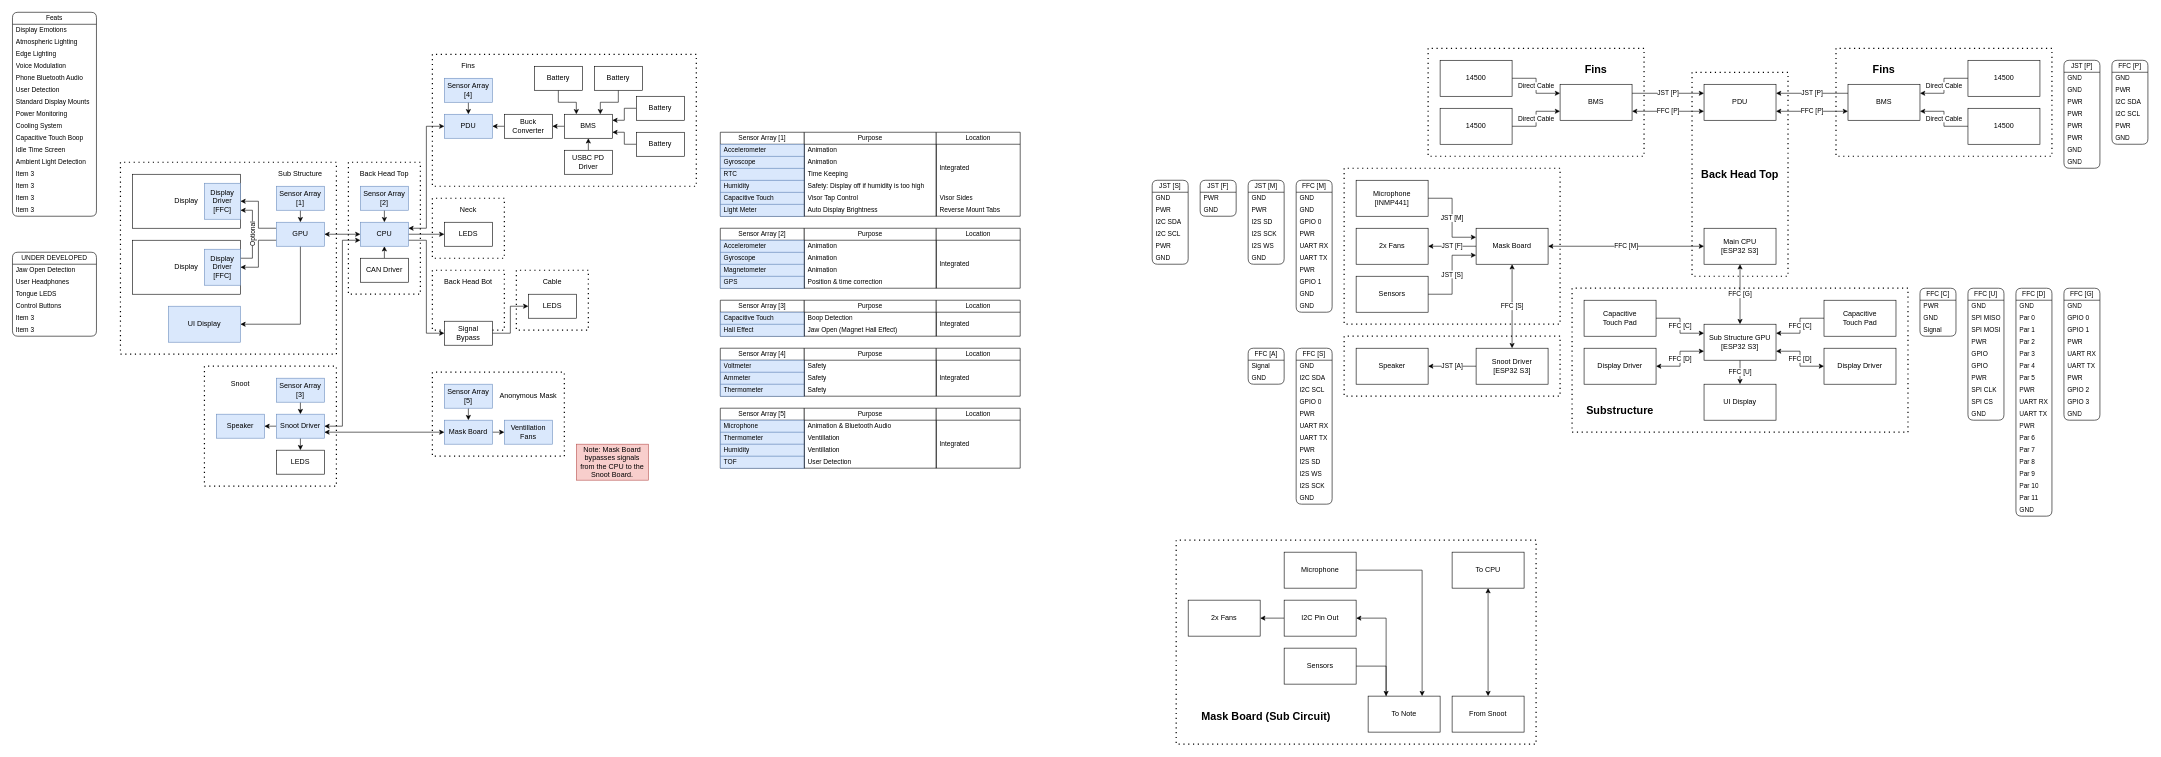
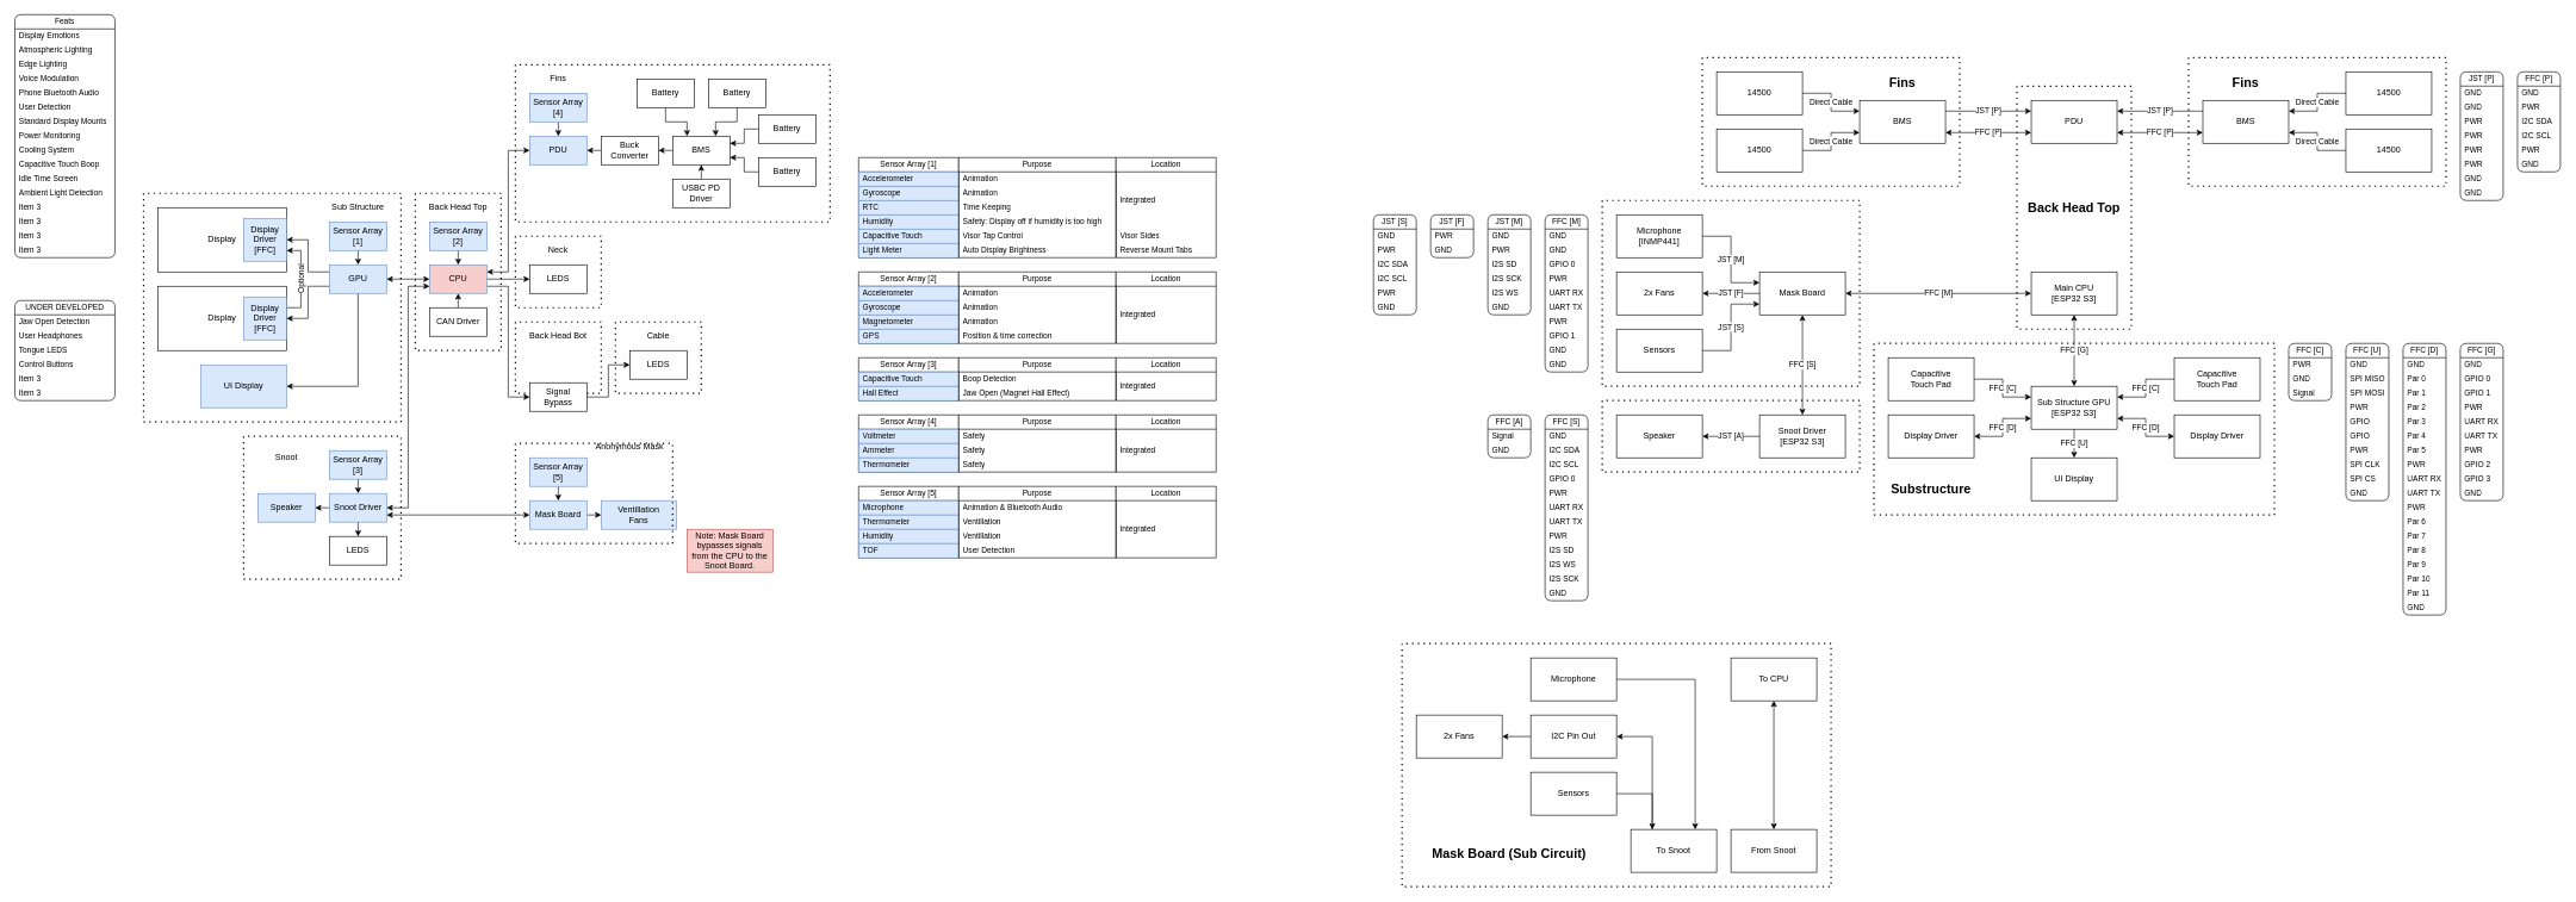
- <mxCell id="37" value="CPU" style="rounded=0;whiteSpace=wrap;html=1;fillColor=#dae8fc;strokeColor=#6c8ebf;" parent="1" vertex="1"><mxGeometry x="600" y="370" width="80" height="40" as="geometry" /></mxCell>
+ <mxCell id="37" value="CPU" style="rounded=0;whiteSpace=wrap;html=1;fillColor=#f8cecc;strokeColor=#6c8ebf;" parent="1" vertex="1"><mxGeometry x="600" y="370" width="80" height="40" as="geometry" /></mxCell>
- <mxCell id="93" value="Anonymous Mask" style="text;html=1;align=center;verticalAlign=middle;whiteSpace=wrap;rounded=0;" parent="1" vertex="1"><mxGeometry x="830" y="650" width="100" height="20" as="geometry" /></mxCell>
+ <mxCell id="93" value="Anonymous Mask" style="text;html=1;align=center;verticalAlign=middle;whiteSpace=wrap;rounded=0;" parent="1" vertex="1"><mxGeometry x="830" y="615" width="100" height="20" as="geometry" /></mxCell>
- <mxCell id="94" value="Ventillation&lt;div&gt;Fans&lt;/div&gt;" style="rounded=0;whiteSpace=wrap;html=1;fillColor=#dae8fc;strokeColor=#6c8ebf;" parent="1" vertex="1"><mxGeometry x="840" y="700" width="80" height="40" as="geometry" /></mxCell>
+ <mxCell id="94" value="Ventillation&lt;div&gt;Fans&lt;/div&gt;" style="rounded=0;whiteSpace=wrap;html=1;fillColor=#dae8fc;strokeColor=#6c8ebf;" parent="1" vertex="1"><mxGeometry x="840" y="700" width="105" height="40" as="geometry" /></mxCell>
- <mxCell id="263" value="To Note" style="rounded=0;whiteSpace=wrap;html=1;fontStyle=0" vertex="1" parent="1"><mxGeometry x="2280" y="1160" width="120" height="60" as="geometry" /></mxCell>
+ <mxCell id="263" value="To Snoot" style="rounded=0;whiteSpace=wrap;html=1;fontStyle=0" vertex="1" parent="1"><mxGeometry x="2280" y="1160" width="120" height="60" as="geometry" /></mxCell>
